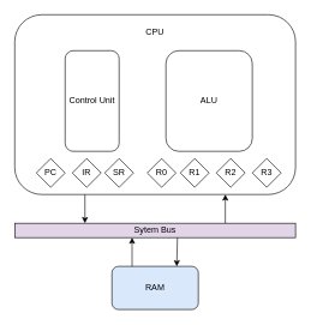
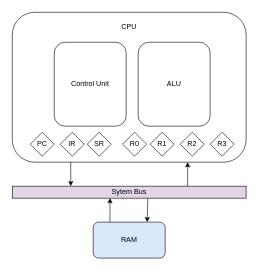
- <mxCell id="4" value="Control Unit" style="rounded=1;whiteSpace=wrap;html=1;" parent="1" vertex="1"><mxGeometry x="90" y="70" width="75" height="140" as="geometry" /></mxCell>
+ <mxCell id="4" value="Control Unit" style="rounded=1;whiteSpace=wrap;html=1;" parent="1" vertex="1"><mxGeometry x="90" y="70" width="120" height="140" as="geometry" /></mxCell>
